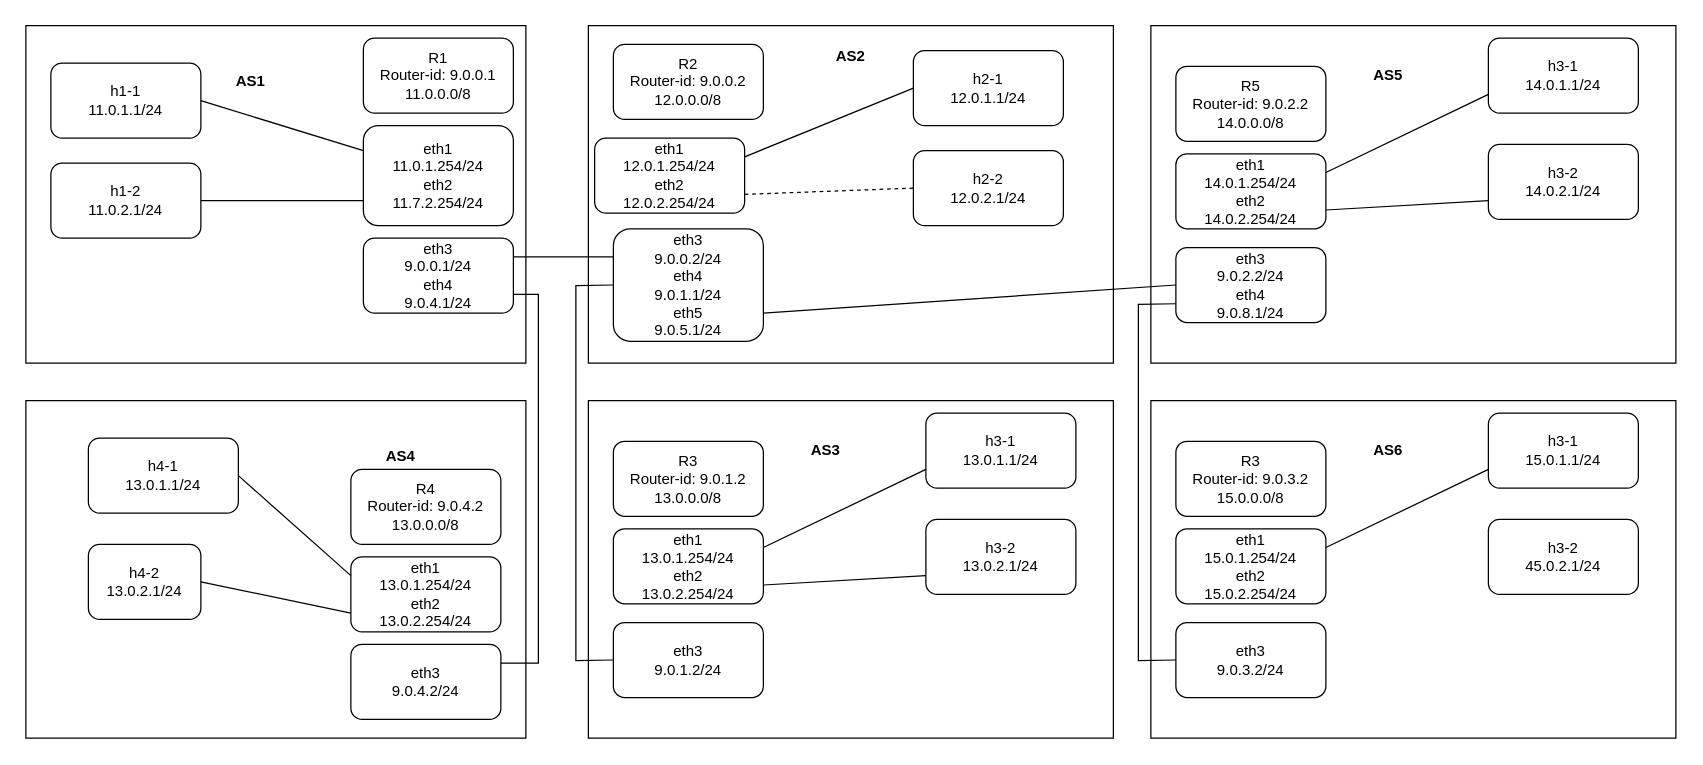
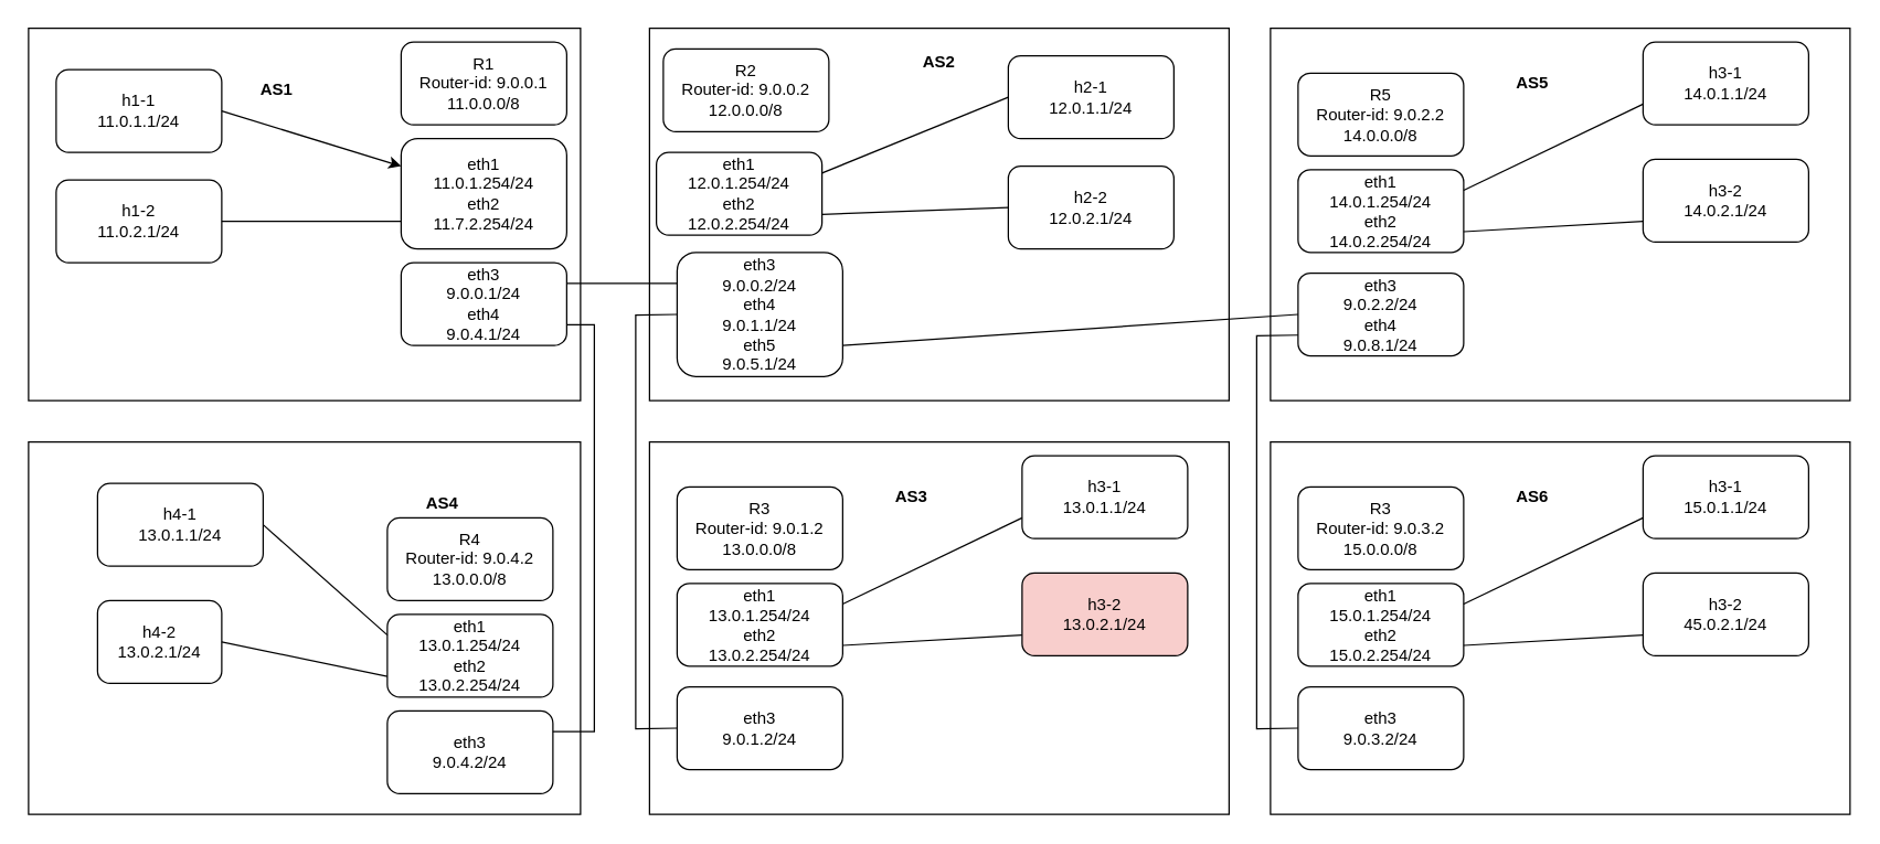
- <mxCell id="9" value="R2&lt;br&gt;Router-id: 9.0.0.2&lt;br&gt;12.0.0.0/8" style="rounded=1;whiteSpace=wrap;html=1;" vertex="1" parent="1"><mxGeometry x="490" y="35" width="120" height="60" as="geometry" /></mxCell>
+ <mxCell id="9" value="R2&lt;br&gt;Router-id: 9.0.0.2&lt;br&gt;12.0.0.0/8" style="rounded=1;whiteSpace=wrap;html=1;" vertex="1" parent="1"><mxGeometry x="480" y="35" width="120" height="60" as="geometry" /></mxCell>
- <mxCell id="22" value="" style="endArrow=none;html=1;rounded=0;entryX=0;entryY=0.25;entryDx=0;entryDy=0;exitX=1;exitY=0.5;exitDx=0;exitDy=0;" edge="1" parent="1" source="21" target="4"><mxGeometry width="50" height="50" relative="1" as="geometry"><mxPoint x="-180" y="180" as="sourcePoint" /><mxPoint x="-130" y="130" as="targetPoint" /></mxGeometry></mxCell>
+ <mxCell id="22" value="" style="endArrow=classic;html=1;rounded=0;entryX=0;entryY=0.25;entryDx=0;entryDy=0;exitX=1;exitY=0.5;exitDx=0;exitDy=0;" edge="1" parent="1" source="21" target="4"><mxGeometry width="50" height="50" relative="1" as="geometry"><mxPoint x="-180" y="180" as="sourcePoint" /><mxPoint x="-130" y="130" as="targetPoint" /></mxGeometry></mxCell>
- <mxCell id="28" value="" style="endArrow=none;html=1;rounded=0;entryX=0;entryY=0.5;entryDx=0;entryDy=0;exitX=1;exitY=0.75;exitDx=0;exitDy=0;dashed=1;" edge="1" parent="1" source="10" target="26"><mxGeometry width="50" height="50" relative="1" as="geometry"><mxPoint x="620" y="135" as="sourcePoint" /><mxPoint x="740" y="80" as="targetPoint" /></mxGeometry></mxCell>
+ <mxCell id="28" value="" style="endArrow=none;html=1;rounded=0;entryX=0;entryY=0.5;entryDx=0;entryDy=0;exitX=1;exitY=0.75;exitDx=0;exitDy=0;" edge="1" parent="1" source="10" target="26"><mxGeometry width="50" height="50" relative="1" as="geometry"><mxPoint x="620" y="135" as="sourcePoint" /><mxPoint x="740" y="80" as="targetPoint" /></mxGeometry></mxCell>
- <mxCell id="31" value="h3-2&lt;br&gt;13.0.2.1/24" style="rounded=1;whiteSpace=wrap;html=1;" vertex="1" parent="1"><mxGeometry x="740" y="415" width="120" height="60" as="geometry" /></mxCell>
+ <mxCell id="31" value="h3-2&lt;br&gt;13.0.2.1/24" style="rounded=1;whiteSpace=wrap;html=1;fillColor=#f8cecc;" vertex="1" parent="1"><mxGeometry x="740" y="415" width="120" height="60" as="geometry" /></mxCell>
+ <mxCell id="48" value="" style="endArrow=none;html=1;rounded=0;entryX=1;entryY=0.75;entryDx=0;entryDy=0;exitX=0;exitY=0.75;exitDx=0;exitDy=0;" edge="1" parent="1" source="46" target="44"><mxGeometry width="50" height="50" relative="1" as="geometry"><mxPoint x="1070" y="440" as="sourcePoint" /><mxPoint x="1190" y="440" as="targetPoint" /></mxGeometry></mxCell>
